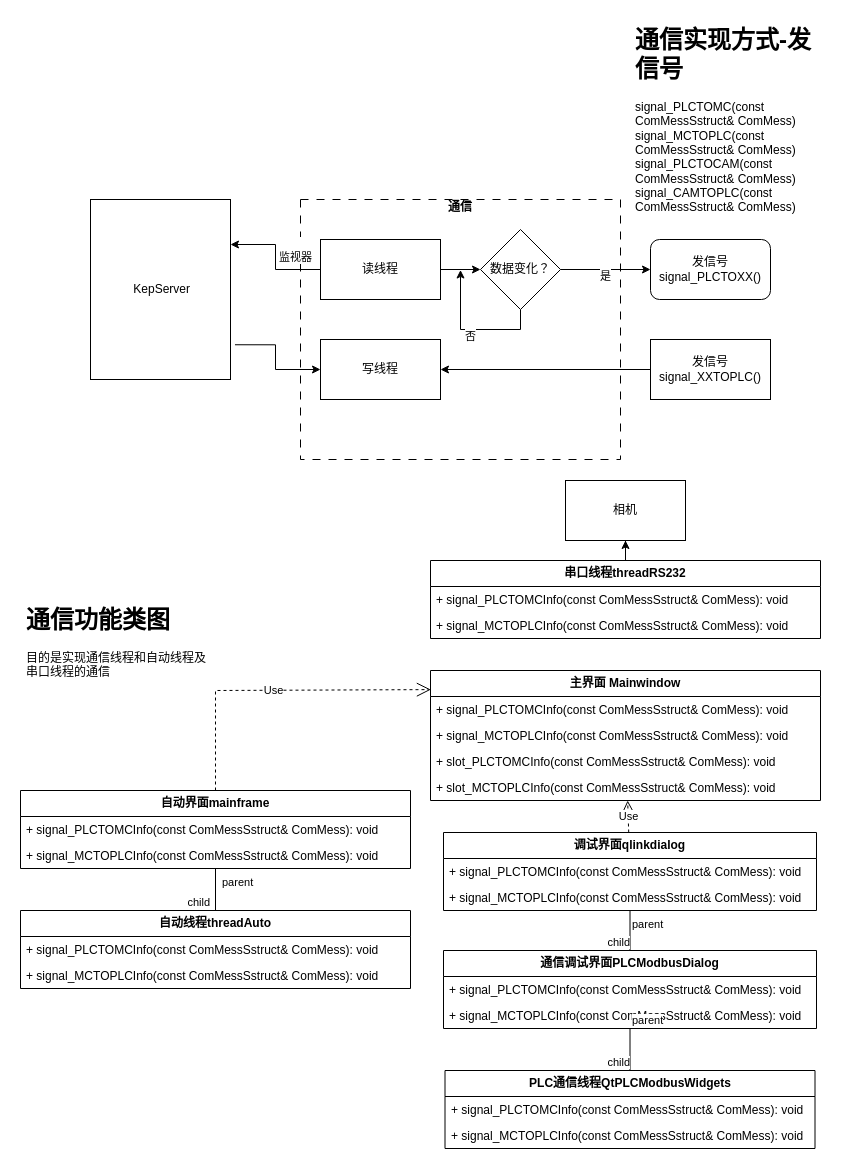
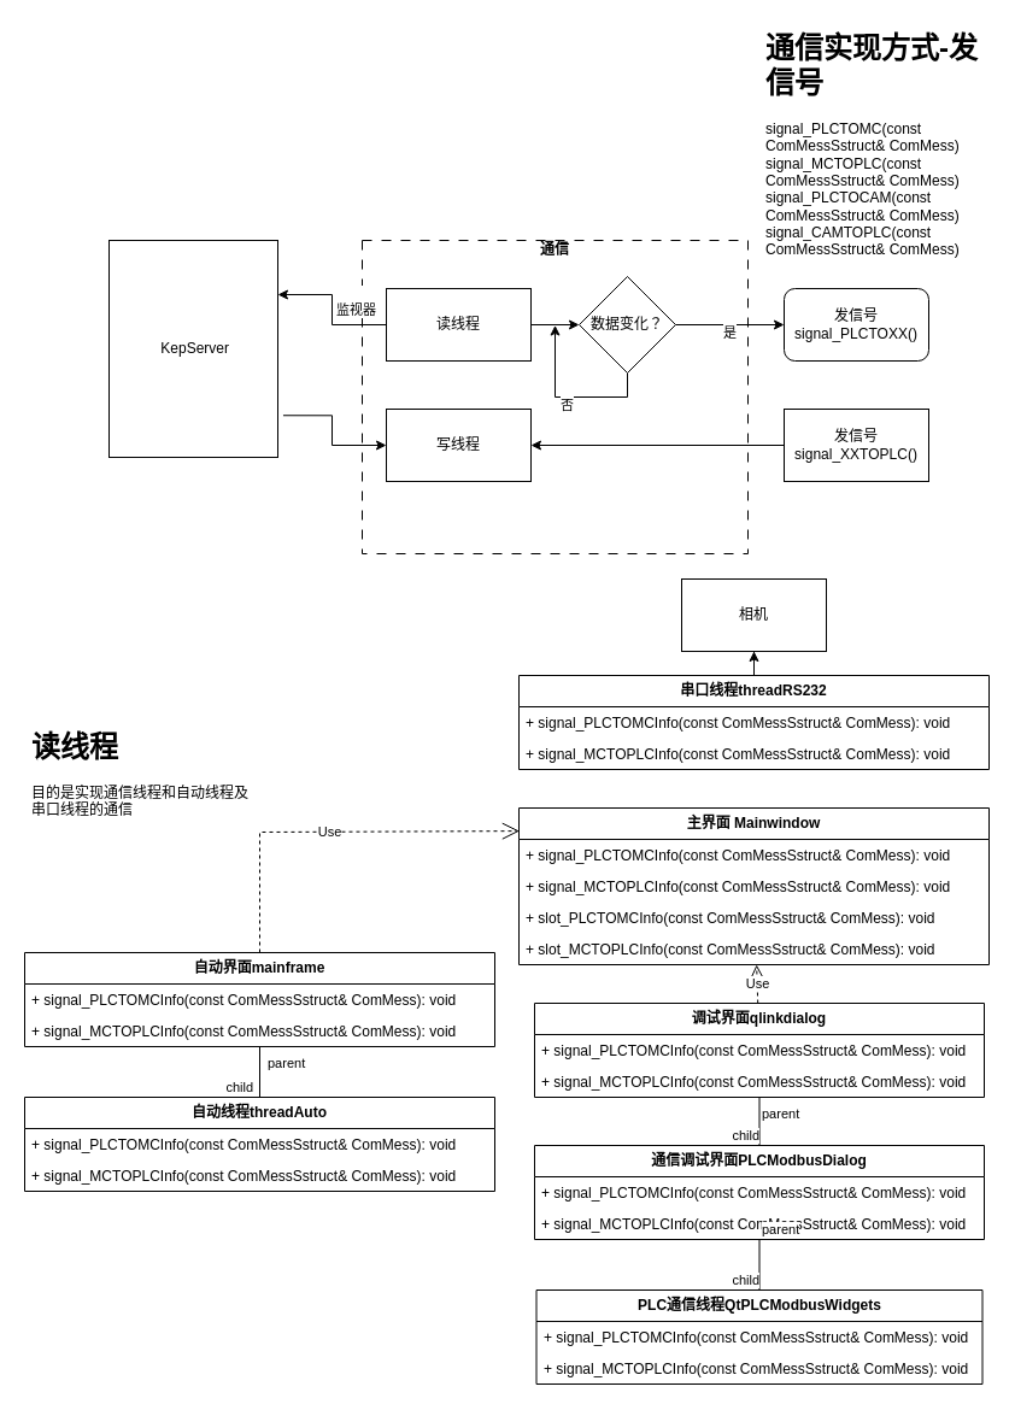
- <mxCell id="31" value="&lt;h1&gt;通信功能类图&lt;/h1&gt;&lt;div&gt;目的是实现通信线程和自动线程及串口线程的通信&lt;/div&gt;" style="text;html=1;strokeColor=none;fillColor=none;spacing=5;spacingTop=-20;whiteSpace=wrap;overflow=hidden;rounded=0;" vertex="1" parent="1"><mxGeometry x="21" y="600" width="190" height="120" as="geometry" /></mxCell>
+ <mxCell id="31" value="&lt;h1&gt;读线程&lt;/h1&gt;&lt;div&gt;目的是实现通信线程和自动线程及串口线程的通信&lt;/div&gt;" style="text;html=1;strokeColor=none;fillColor=none;spacing=5;spacingTop=-20;whiteSpace=wrap;overflow=hidden;rounded=0;" vertex="1" parent="1"><mxGeometry x="21" y="600" width="190" height="120" as="geometry" /></mxCell>
